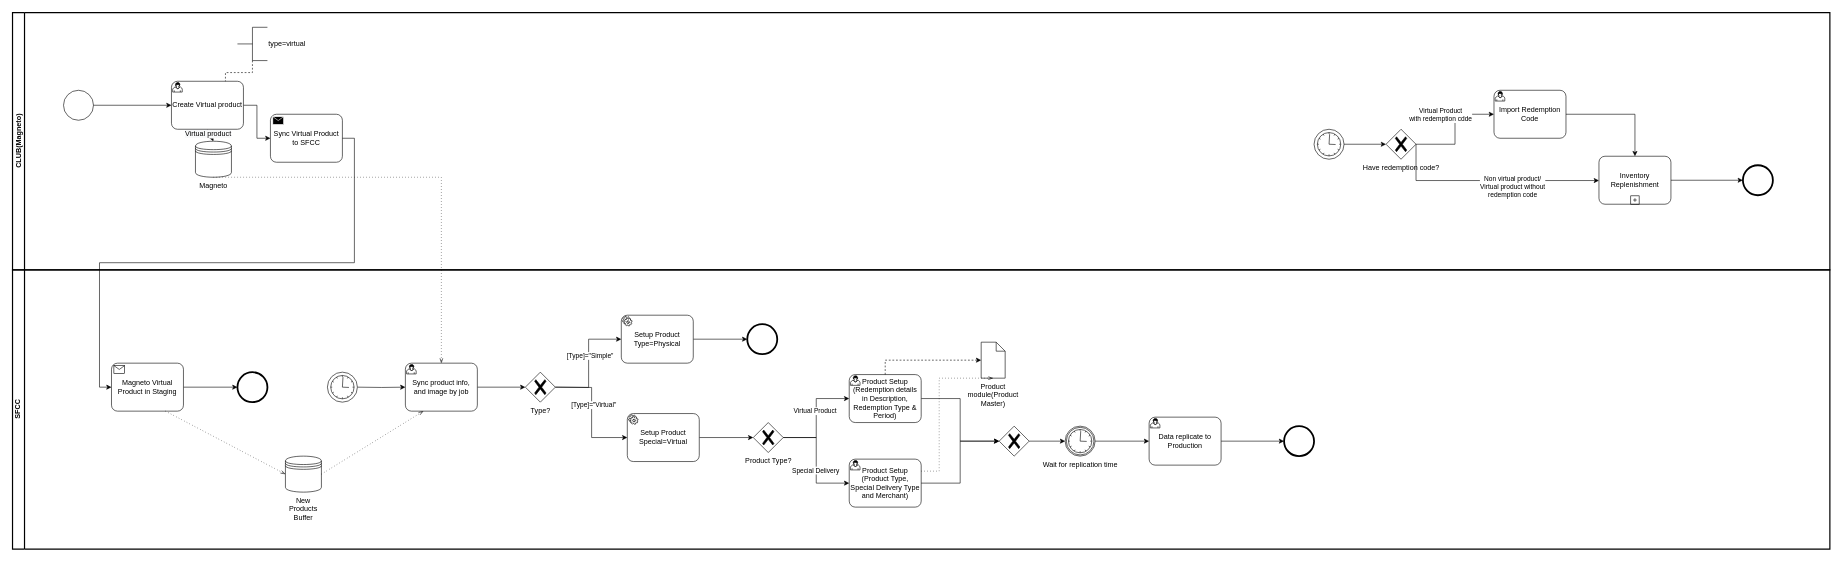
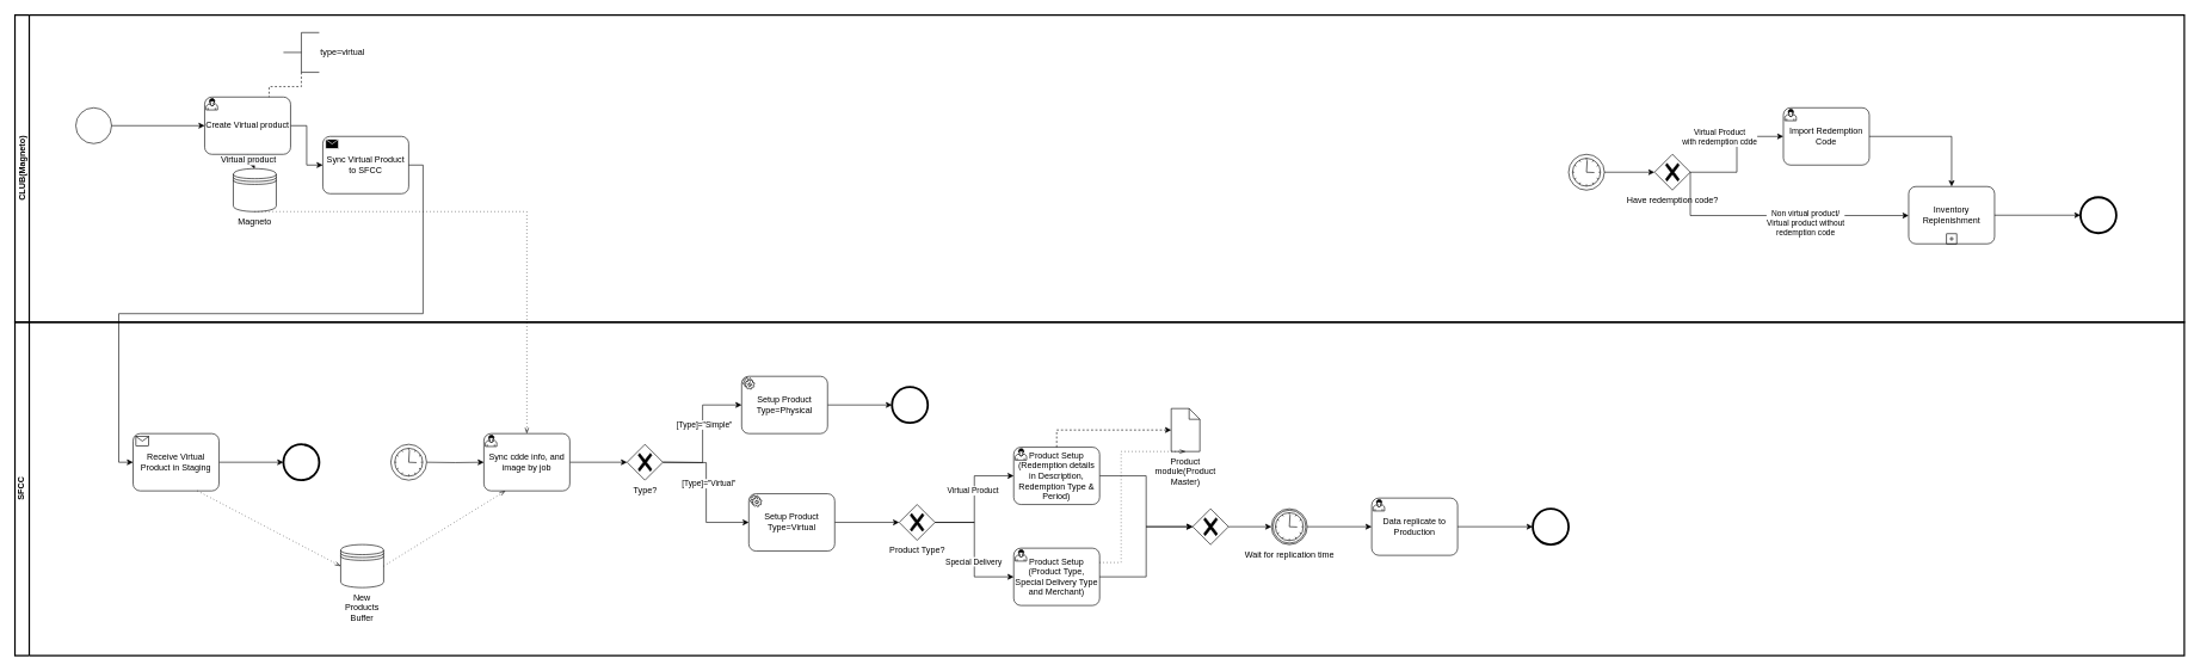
- <mxCell id="31" value="Magneto Virtual Product in Staging" style="points=[[0.25,0,0],[0.5,0,0],[0.75,0,0],[1,0.25,0],[1,0.5,0],[1,0.75,0],[0.75,1,0],[0.5,1,0],[0.25,1,0],[0,0.75,0],[0,0.5,0],[0,0.25,0]];shape=mxgraph.bpmn.task;whiteSpace=wrap;rectStyle=rounded;size=10;taskMarker=receive;fillColor=default;" parent="25" vertex="1"><mxGeometry x="165" y="155.5" width="120" height="80" as="geometry" /></mxCell>
+ <mxCell id="31" value="Receive Virtual Product in Staging" style="points=[[0.25,0,0],[0.5,0,0],[0.75,0,0],[1,0.25,0],[1,0.5,0],[1,0.75,0],[0.75,1,0],[0.5,1,0],[0.25,1,0],[0,0.75,0],[0,0.5,0],[0,0.25,0]];shape=mxgraph.bpmn.task;whiteSpace=wrap;rectStyle=rounded;size=10;taskMarker=receive;fillColor=default;" parent="25" vertex="1"><mxGeometry x="165" y="155.5" width="120" height="80" as="geometry" /></mxCell>
- <mxCell id="35" value="Sync product info, and image by job" style="points=[[0.25,0,0],[0.5,0,0],[0.75,0,0],[1,0.25,0],[1,0.5,0],[1,0.75,0],[0.75,1,0],[0.5,1,0],[0.25,1,0],[0,0.75,0],[0,0.5,0],[0,0.25,0]];shape=mxgraph.bpmn.task;whiteSpace=wrap;rectStyle=rounded;size=10;taskMarker=user;" parent="25" vertex="1"><mxGeometry x="655" y="155.5" width="120" height="80" as="geometry" /></mxCell>
+ <mxCell id="35" value="Sync cdde info, and image by job" style="points=[[0.25,0,0],[0.5,0,0],[0.75,0,0],[1,0.25,0],[1,0.5,0],[1,0.75,0],[0.75,1,0],[0.5,1,0],[0.25,1,0],[0,0.75,0],[0,0.5,0],[0,0.25,0]];shape=mxgraph.bpmn.task;whiteSpace=wrap;rectStyle=rounded;size=10;taskMarker=user;" parent="25" vertex="1"><mxGeometry x="655" y="155.5" width="120" height="80" as="geometry" /></mxCell>
- <mxCell id="43" value="Setup Product Special=Virtual" style="points=[[0.25,0,0],[0.5,0,0],[0.75,0,0],[1,0.25,0],[1,0.5,0],[1,0.75,0],[0.75,1,0],[0.5,1,0],[0.25,1,0],[0,0.75,0],[0,0.5,0],[0,0.25,0]];shape=mxgraph.bpmn.task;whiteSpace=wrap;rectStyle=rounded;size=10;taskMarker=service;fillColor=default;" parent="25" vertex="1"><mxGeometry x="1025" y="239.5" width="120" height="80" as="geometry" /></mxCell>
+ <mxCell id="43" value="Setup Product Type=Virtual" style="points=[[0.25,0,0],[0.5,0,0],[0.75,0,0],[1,0.25,0],[1,0.5,0],[1,0.75,0],[0.75,1,0],[0.5,1,0],[0.25,1,0],[0,0.75,0],[0,0.5,0],[0,0.25,0]];shape=mxgraph.bpmn.task;whiteSpace=wrap;rectStyle=rounded;size=10;taskMarker=service;fillColor=default;" parent="25" vertex="1"><mxGeometry x="1025" y="239.5" width="120" height="80" as="geometry" /></mxCell>
